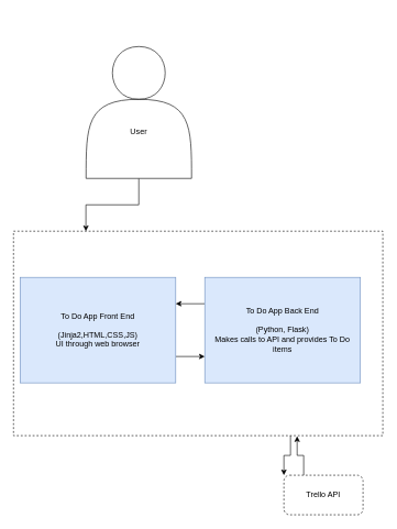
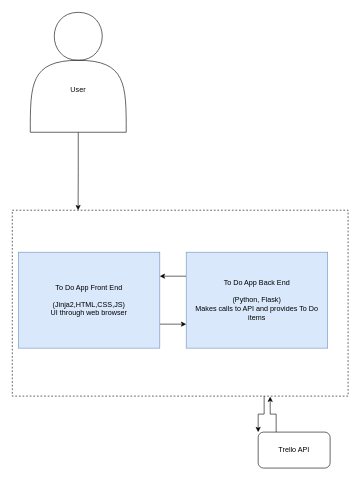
- <mxCell id="5" value="&lt;br&gt;&lt;br&gt;&lt;br&gt;&lt;br&gt;User&lt;br&gt;" style="shape=actor;whiteSpace=wrap;html=1;" vertex="1" parent="1"><mxGeometry x="130" y="70" width="160" height="200" as="geometry" /></mxCell>
+ <mxCell id="5" value="&lt;br&gt;&lt;br&gt;&lt;br&gt;&lt;br&gt;User&lt;br&gt;" style="shape=actor;whiteSpace=wrap;html=1;" vertex="1" parent="1"><mxGeometry x="50" y="20" width="160" height="200" as="geometry" /></mxCell>
- <mxCell id="11" value="Trello API" style="rounded=1;whiteSpace=wrap;html=1;dashed=1;fillColor=none;" vertex="1" parent="1"><mxGeometry x="430" y="720" width="120" height="60" as="geometry" /></mxCell>
+ <mxCell id="11" value="Trello API" style="rounded=1;whiteSpace=wrap;html=1;dashed=0;fillColor=none;" vertex="1" parent="1"><mxGeometry x="430" y="720" width="120" height="60" as="geometry" /></mxCell>
